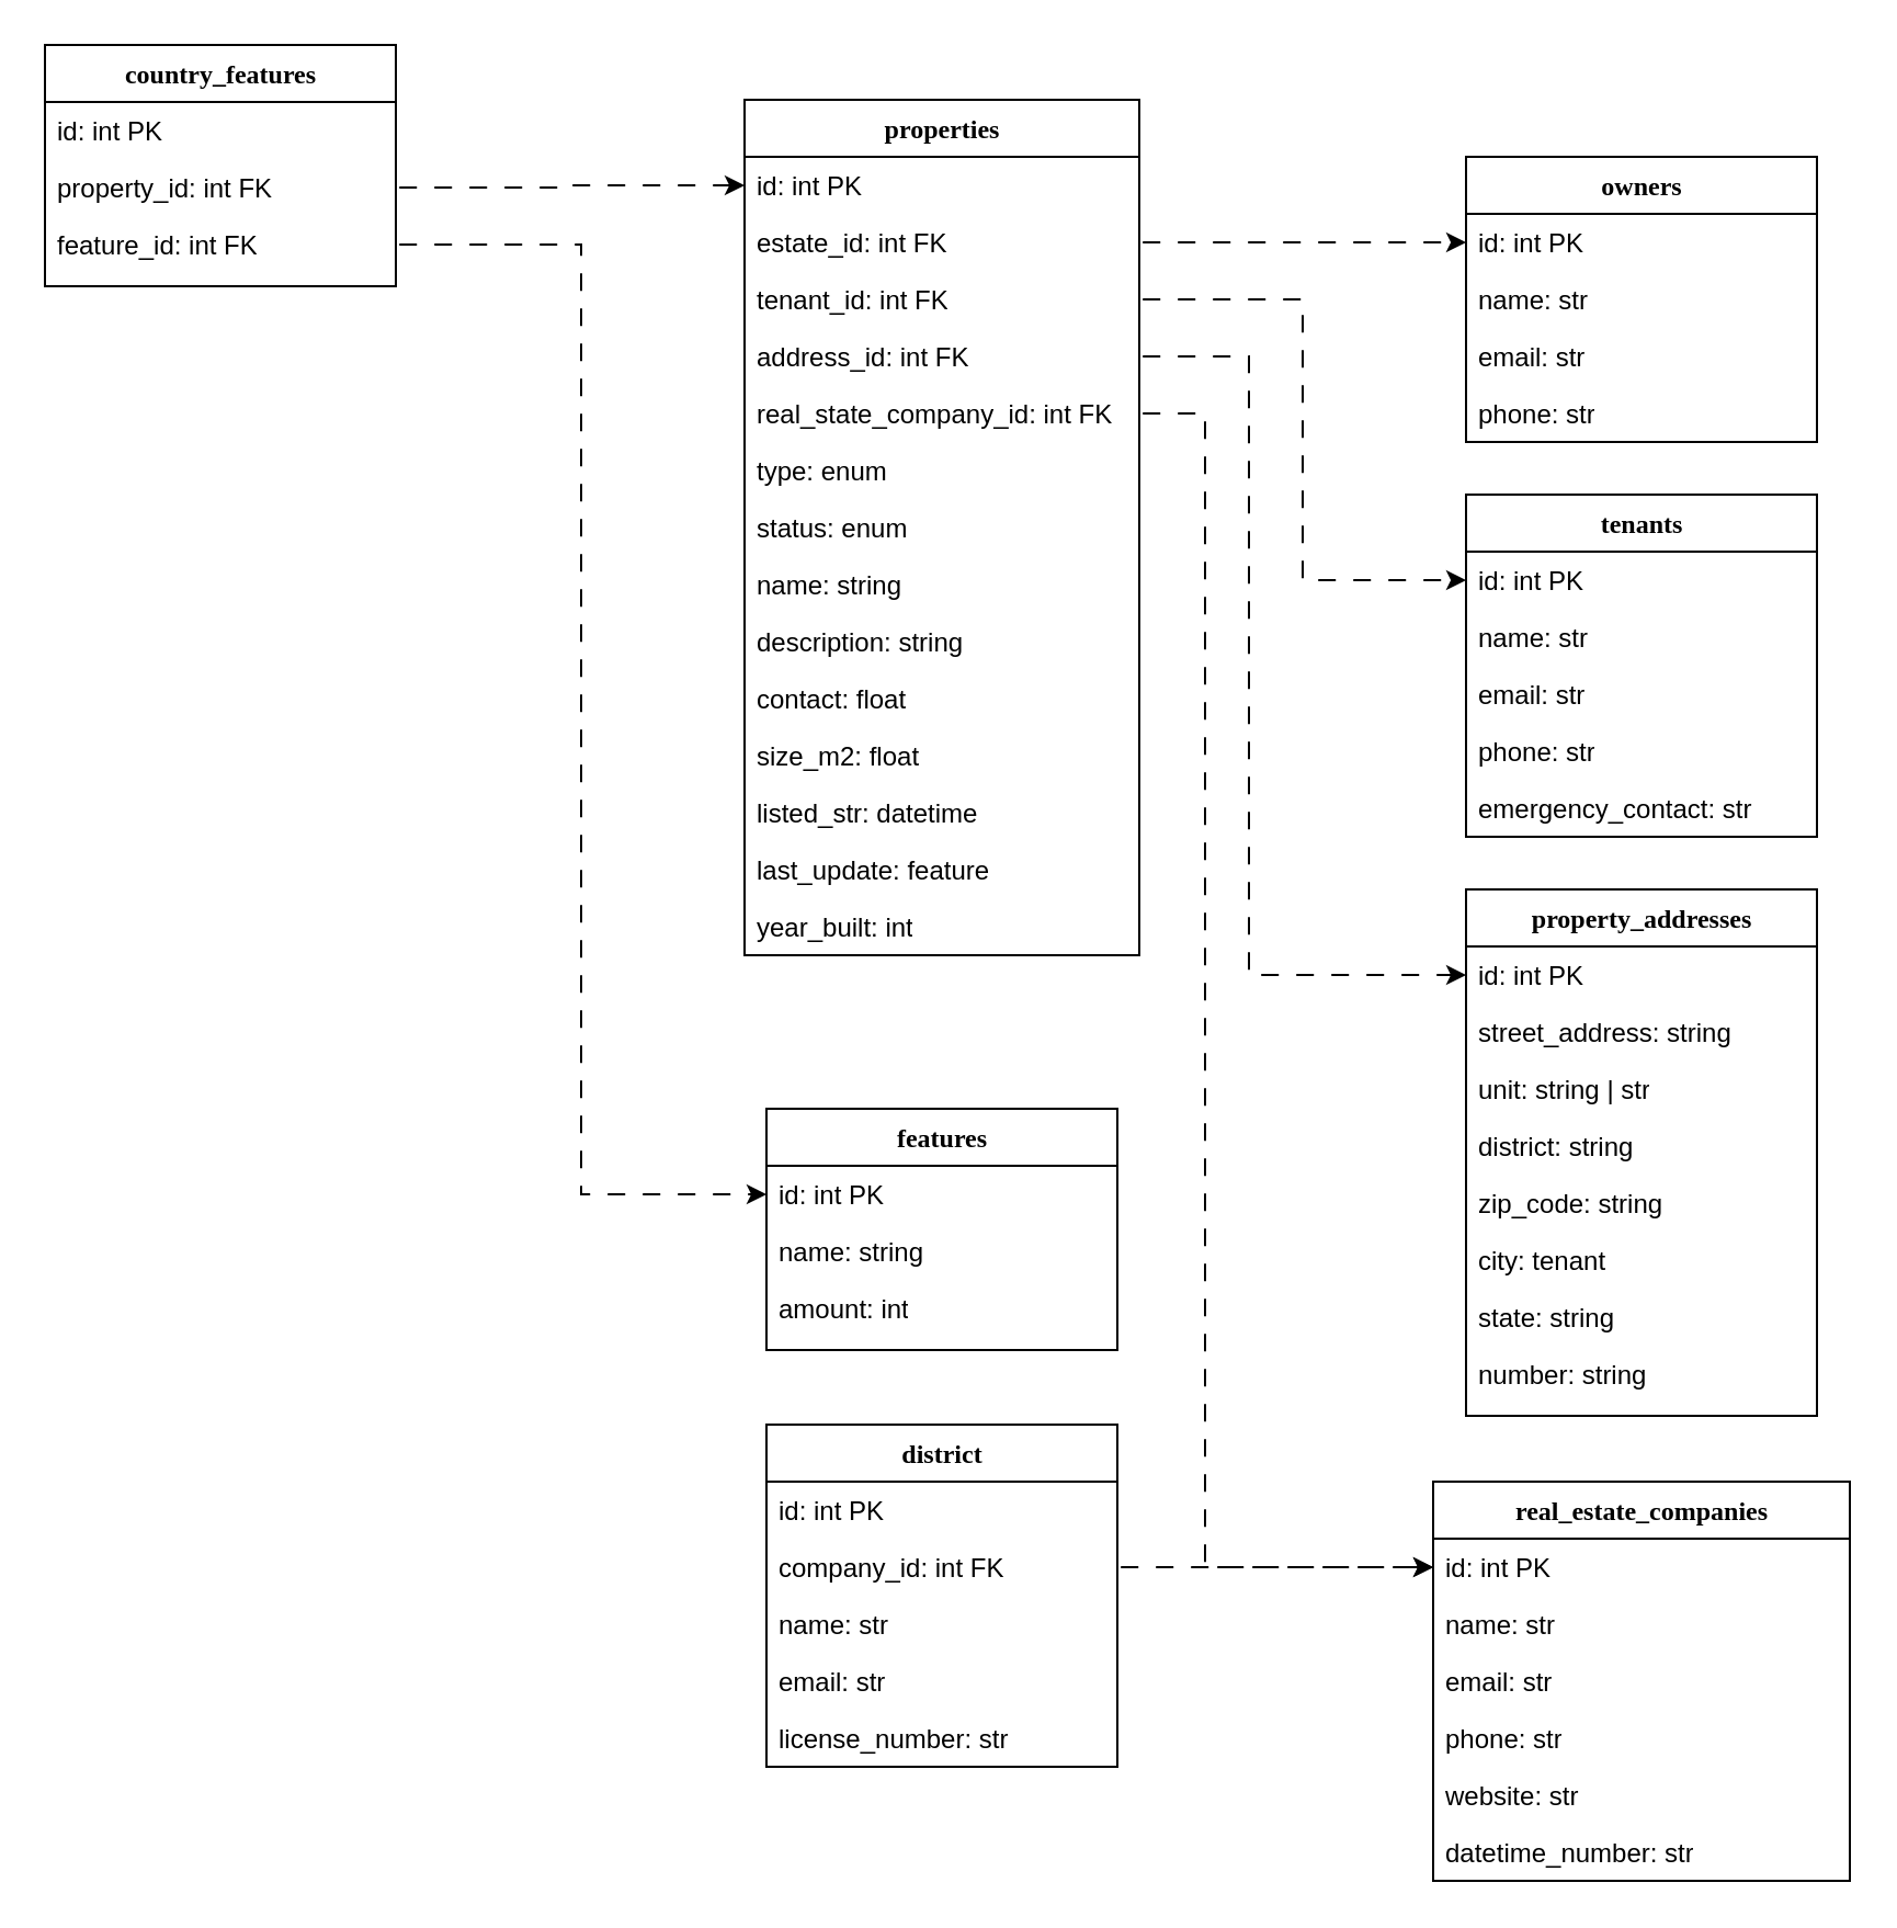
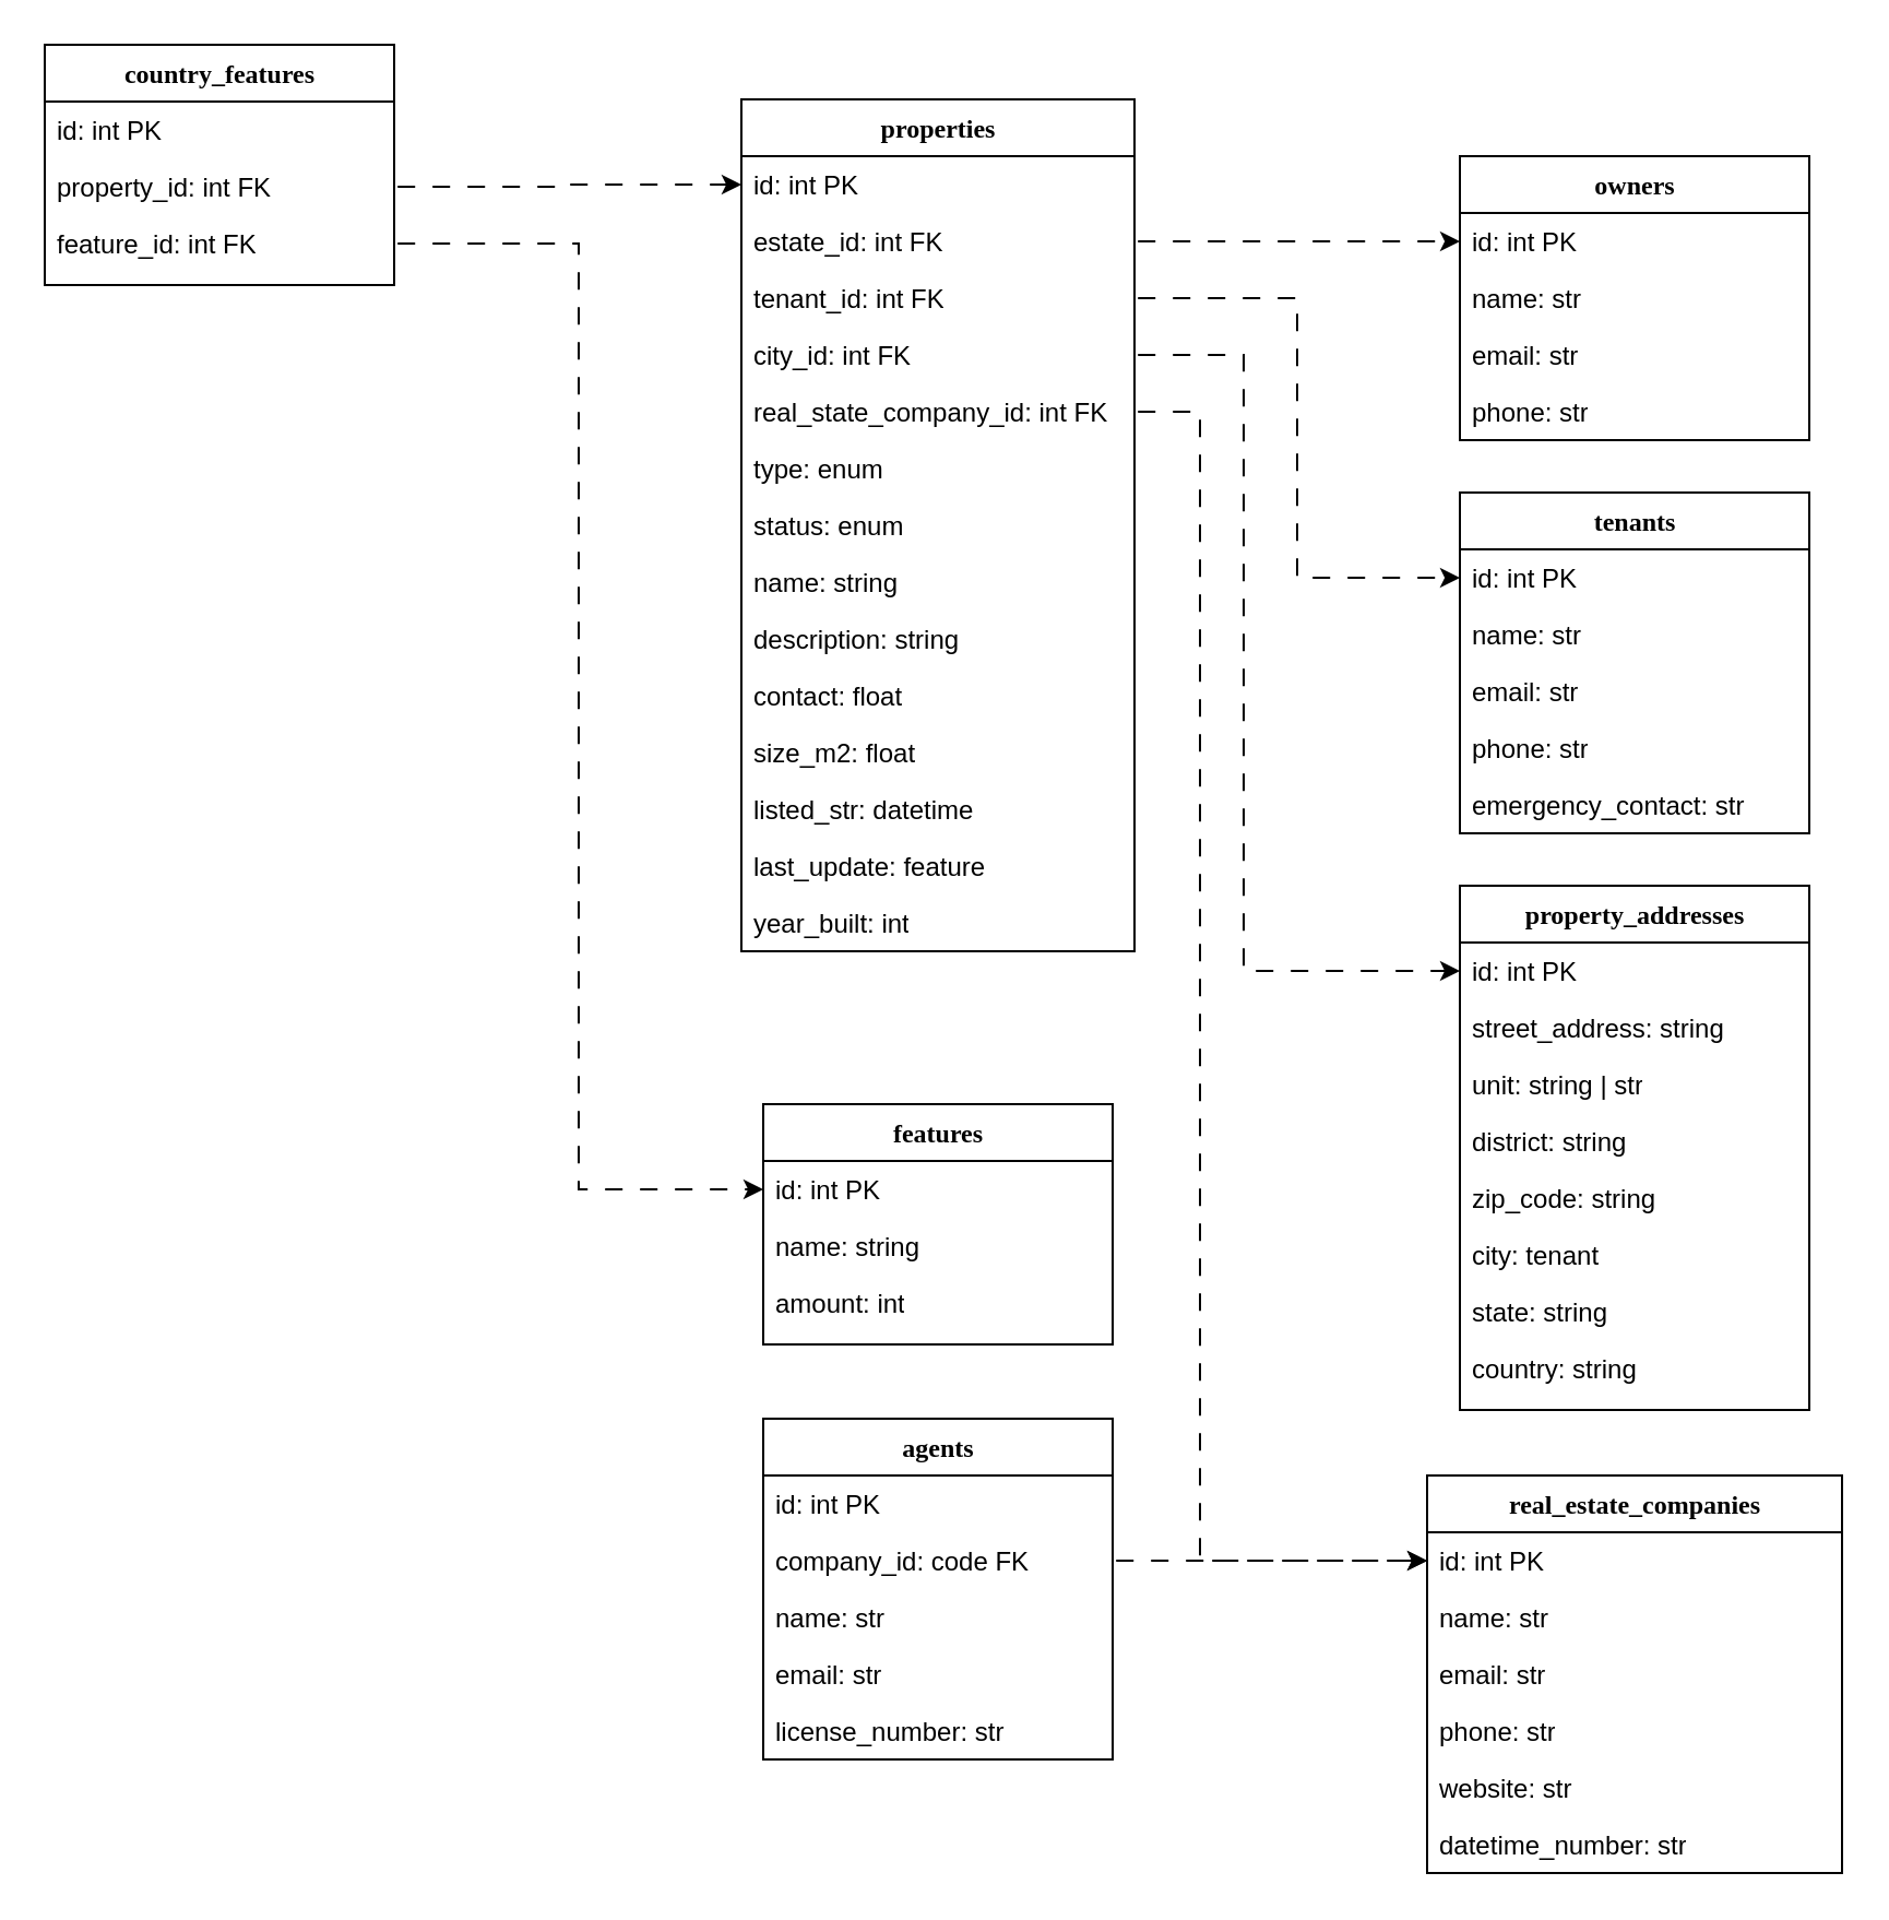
- <mxCell id="6" value="&lt;div&gt;address_id: int FK&lt;/div&gt;" style="text;html=1;strokeColor=none;fillColor=none;align=left;verticalAlign=top;spacingLeft=4;spacingRight=4;whiteSpace=wrap;overflow=hidden;rotatable=0;points=[[0,0.5],[1,0.5]];portConstraint=eastwest;" parent="2" vertex="1"><mxGeometry y="104" width="180" height="26" as="geometry" /></mxCell>
+ <mxCell id="6" value="&lt;div&gt;city_id: int FK&lt;/div&gt;" style="text;html=1;strokeColor=none;fillColor=none;align=left;verticalAlign=top;spacingLeft=4;spacingRight=4;whiteSpace=wrap;overflow=hidden;rotatable=0;points=[[0,0.5],[1,0.5]];portConstraint=eastwest;" parent="2" vertex="1"><mxGeometry y="104" width="180" height="26" as="geometry" /></mxCell>
- <mxCell id="25" value="number: string" style="text;html=1;strokeColor=none;fillColor=none;align=left;verticalAlign=top;spacingLeft=4;spacingRight=4;whiteSpace=wrap;overflow=hidden;rotatable=0;points=[[0,0.5],[1,0.5]];portConstraint=eastwest;" parent="17" vertex="1"><mxGeometry y="208" width="160" height="26" as="geometry" /></mxCell>
+ <mxCell id="25" value="country: string" style="text;html=1;strokeColor=none;fillColor=none;align=left;verticalAlign=top;spacingLeft=4;spacingRight=4;whiteSpace=wrap;overflow=hidden;rotatable=0;points=[[0,0.5],[1,0.5]];portConstraint=eastwest;" parent="17" vertex="1"><mxGeometry y="208" width="160" height="26" as="geometry" /></mxCell>
- <mxCell id="58" value="district" style="swimlane;html=1;fontStyle=1;align=center;verticalAlign=top;childLayout=stackLayout;horizontal=1;startSize=26;horizontalStack=0;resizeParent=1;resizeLast=0;collapsible=1;marginBottom=0;swimlaneFillColor=#ffffff;rounded=0;shadow=0;comic=0;labelBackgroundColor=none;strokeWidth=1;fillColor=none;fontFamily=Verdana;fontSize=12" vertex="1" parent="1"><mxGeometry x="349" y="649" width="160" height="156" as="geometry" /></mxCell>
+ <mxCell id="58" value="agents" style="swimlane;html=1;fontStyle=1;align=center;verticalAlign=top;childLayout=stackLayout;horizontal=1;startSize=26;horizontalStack=0;resizeParent=1;resizeLast=0;collapsible=1;marginBottom=0;swimlaneFillColor=#ffffff;rounded=0;shadow=0;comic=0;labelBackgroundColor=none;strokeWidth=1;fillColor=none;fontFamily=Verdana;fontSize=12" vertex="1" parent="1"><mxGeometry x="349" y="649" width="160" height="156" as="geometry" /></mxCell>
- <mxCell id="60" value="company_id: int FK" style="text;html=1;strokeColor=none;fillColor=none;align=left;verticalAlign=top;spacingLeft=4;spacingRight=4;whiteSpace=wrap;overflow=hidden;rotatable=0;points=[[0,0.5],[1,0.5]];portConstraint=eastwest;" vertex="1" parent="58"><mxGeometry y="52" width="160" height="26" as="geometry" /></mxCell>
+ <mxCell id="60" value="company_id: code FK" style="text;html=1;strokeColor=none;fillColor=none;align=left;verticalAlign=top;spacingLeft=4;spacingRight=4;whiteSpace=wrap;overflow=hidden;rotatable=0;points=[[0,0.5],[1,0.5]];portConstraint=eastwest;" vertex="1" parent="58"><mxGeometry y="52" width="160" height="26" as="geometry" /></mxCell>
